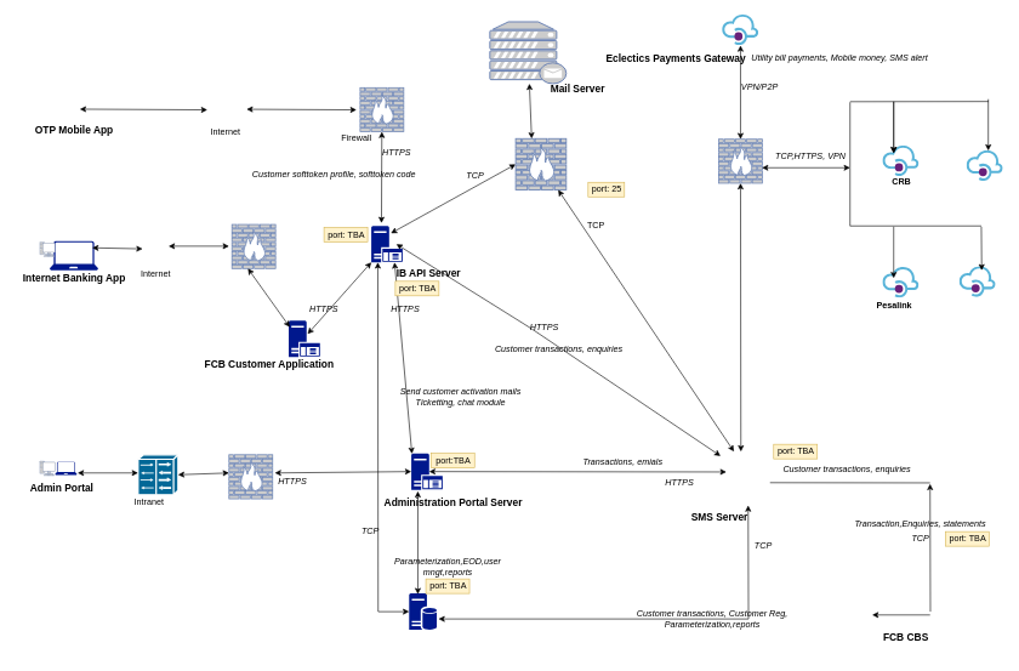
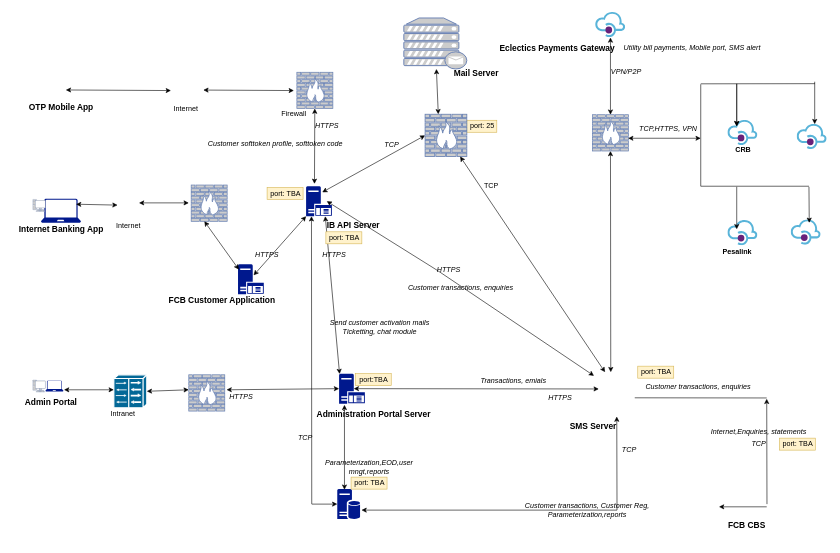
- <mxCell id="82" value="Utility bill payments, Mobile money, SMS alert" style="text;html=1;align=center;verticalAlign=middle;resizable=0;points=[];autosize=1;fontStyle=2" parent="1" vertex="1"><mxGeometry x="1027.56" y="70" width="250" height="20" as="geometry" /></mxCell>
+ <mxCell id="82" value="Utility bill payments, Mobile port, SMS alert" style="text;html=1;align=center;verticalAlign=middle;resizable=0;points=[];autosize=1;fontStyle=2" parent="1" vertex="1"><mxGeometry x="1027.56" y="70" width="250" height="20" as="geometry" /></mxCell>
- <mxCell id="90" value="port: 25" style="text;html=1;align=center;verticalAlign=middle;resizable=0;points=[];autosize=1;fillColor=#fff2cc;strokeColor=#d6b656;" parent="1" vertex="1"><mxGeometry x="807.56" y="250" width="50" height="20" as="geometry" /></mxCell>
+ <mxCell id="90" value="port: 25" style="text;html=1;align=center;verticalAlign=middle;resizable=0;points=[];autosize=1;fillColor=#fff2cc;strokeColor=#d6b656;" parent="1" vertex="1"><mxGeometry x="777.56" y="200" width="50" height="20" as="geometry" /></mxCell>
- <mxCell id="65" value="Transaction,Enquiries, statements" style="text;html=1;align=center;verticalAlign=middle;resizable=0;points=[];autosize=1;fontStyle=2" parent="1" vertex="1"><mxGeometry x="1168.56" y="710" width="190" height="20" as="geometry" /></mxCell>
+ <mxCell id="65" value="Internet,Enquiries, statements" style="text;html=1;align=center;verticalAlign=middle;resizable=0;points=[];autosize=1;fontStyle=2" parent="1" vertex="1"><mxGeometry x="1168.56" y="710" width="190" height="20" as="geometry" /></mxCell>
